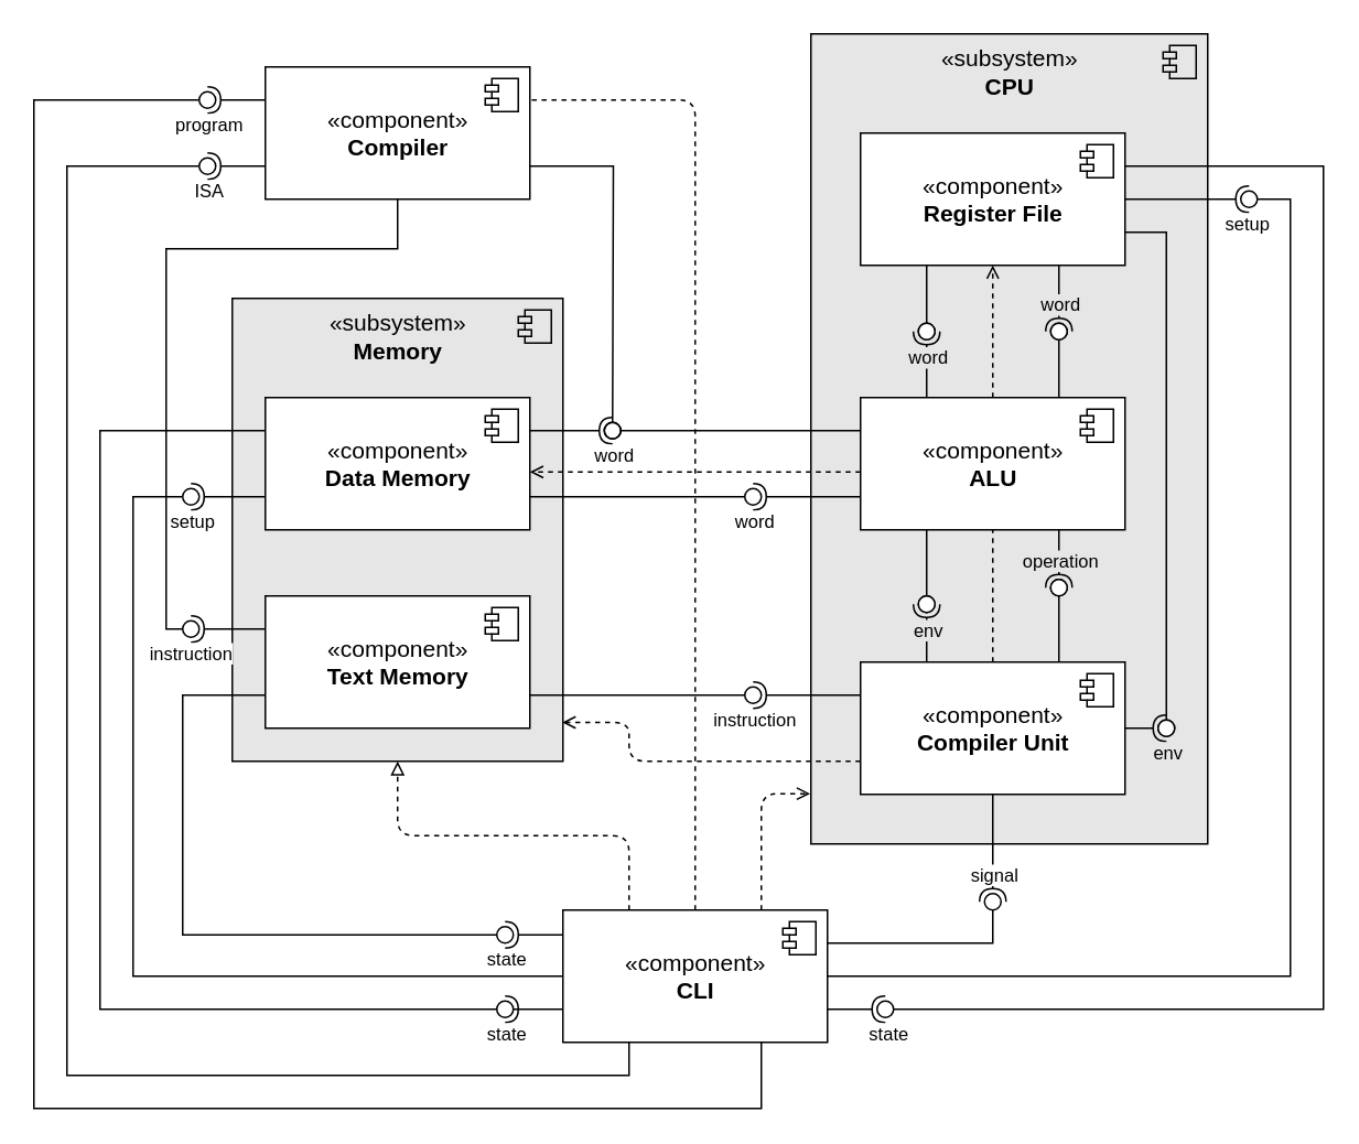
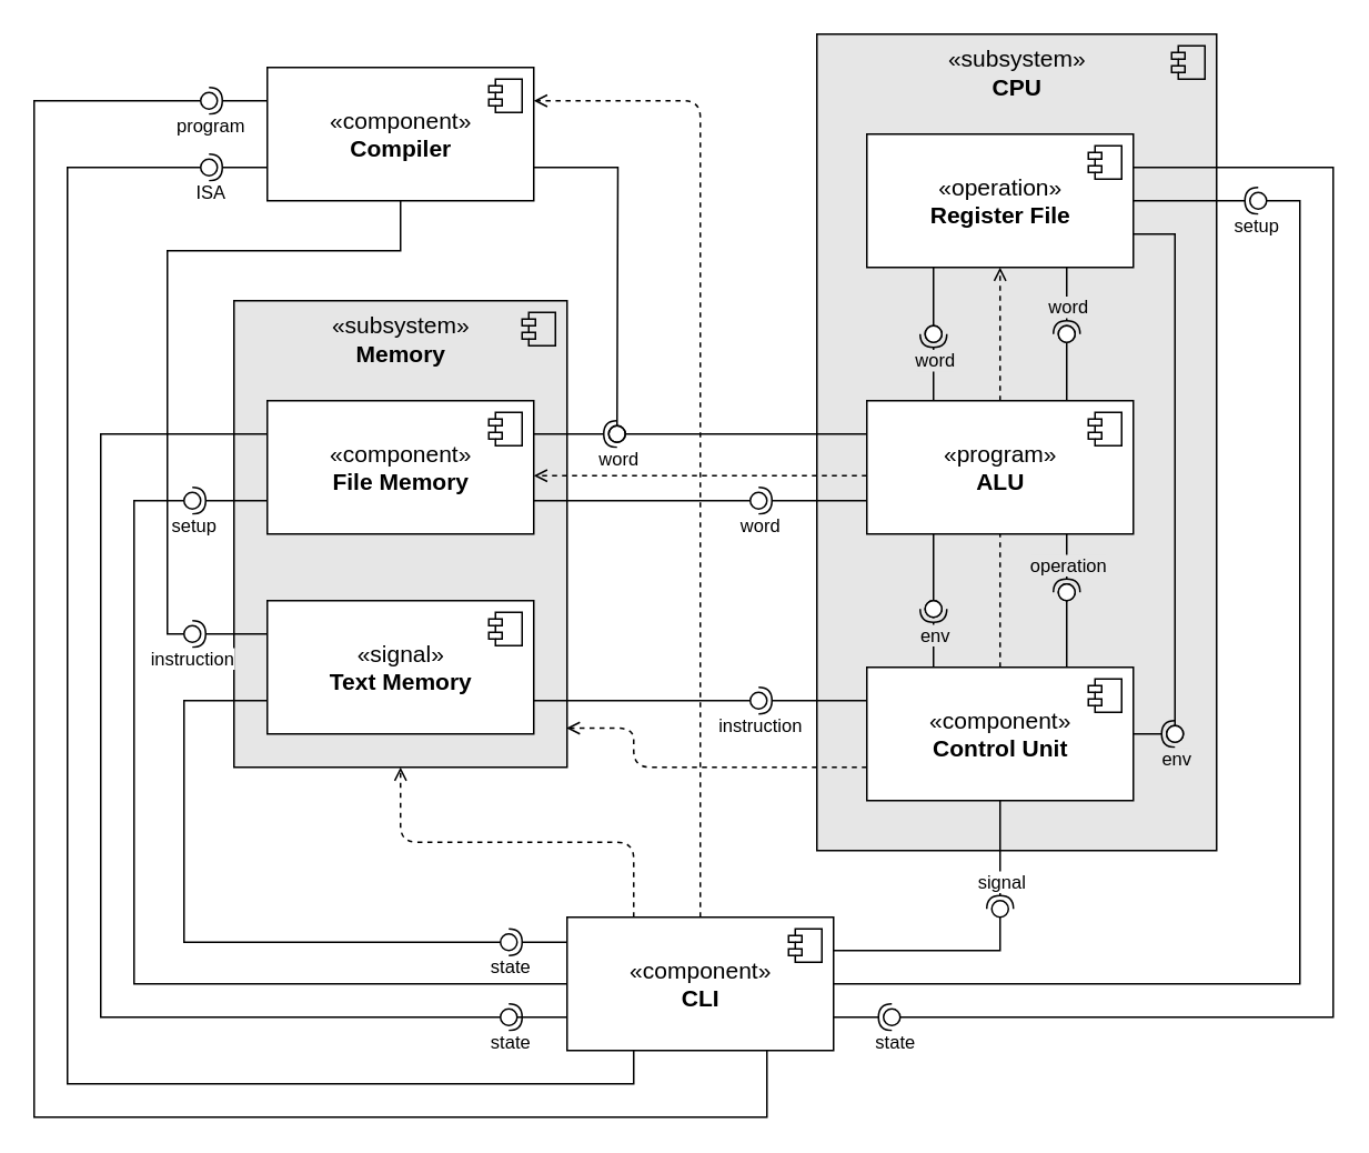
- <mxCell id="90" value="" style="endArrow=none;html=1;rounded=1;exitX=0.5;exitY=0;exitDx=0;exitDy=0;entryX=1;entryY=0.25;entryDx=0;entryDy=0;dashed=1;edgeStyle=orthogonalEdgeStyle;endFill=0;curved=0;" parent="1" source="25" target="27" edge="1"><mxGeometry width="50" height="50" relative="1" as="geometry"><mxPoint x="499" y="369" as="sourcePoint" /><mxPoint x="351" y="368" as="targetPoint" /><Array as="points"><mxPoint x="420" y="60" /></Array></mxGeometry></mxCell>
+ <mxCell id="90" value="" style="endArrow=open;html=1;rounded=1;exitX=0.5;exitY=0;exitDx=0;exitDy=0;entryX=1;entryY=0.25;entryDx=0;entryDy=0;dashed=1;edgeStyle=orthogonalEdgeStyle;endFill=0;curved=0;" parent="1" source="25" target="27" edge="1"><mxGeometry width="50" height="50" relative="1" as="geometry"><mxPoint x="499" y="369" as="sourcePoint" /><mxPoint x="351" y="368" as="targetPoint" /><Array as="points"><mxPoint x="420" y="60" /></Array></mxGeometry></mxCell>
- <mxCell id="20" value="«component»&lt;br style=&quot;font-size: 14px;&quot;&gt;&lt;b style=&quot;font-size: 14px;&quot;&gt;Register File&lt;/b&gt;" style="html=1;dropTarget=0;fontSize=14;" parent="1" vertex="1"><mxGeometry x="520" y="80" width="160" height="80" as="geometry" /></mxCell>
+ <mxCell id="20" value="«operation»&lt;br style=&quot;font-size: 14px;&quot;&gt;&lt;b style=&quot;font-size: 14px;&quot;&gt;Register File&lt;/b&gt;" style="html=1;dropTarget=0;fontSize=14;" parent="1" vertex="1"><mxGeometry x="520" y="80" width="160" height="80" as="geometry" /></mxCell>
- <mxCell id="14" value="«component»&lt;br style=&quot;font-size: 14px;&quot;&gt;&lt;b style=&quot;font-size: 14px;&quot;&gt;Data Memory&lt;/b&gt;" style="html=1;dropTarget=0;fontSize=14;" parent="1" vertex="1"><mxGeometry x="160" y="240" width="160" height="80" as="geometry" /></mxCell>
+ <mxCell id="14" value="«component»&lt;br style=&quot;font-size: 14px;&quot;&gt;&lt;b style=&quot;font-size: 14px;&quot;&gt;File Memory&lt;/b&gt;" style="html=1;dropTarget=0;fontSize=14;" parent="1" vertex="1"><mxGeometry x="160" y="240" width="160" height="80" as="geometry" /></mxCell>
- <mxCell id="16" value="«component»&lt;br style=&quot;font-size: 14px;&quot;&gt;&lt;b style=&quot;font-size: 14px;&quot;&gt;ALU&lt;/b&gt;" style="html=1;dropTarget=0;fontSize=14;" parent="1" vertex="1"><mxGeometry x="520" y="240" width="160" height="80" as="geometry" /></mxCell>
+ <mxCell id="16" value="«program»&lt;br style=&quot;font-size: 14px;&quot;&gt;&lt;b style=&quot;font-size: 14px;&quot;&gt;ALU&lt;/b&gt;" style="html=1;dropTarget=0;fontSize=14;" parent="1" vertex="1"><mxGeometry x="520" y="240" width="160" height="80" as="geometry" /></mxCell>
- <mxCell id="12" value="«component»&lt;br style=&quot;font-size: 14px;&quot;&gt;&lt;b style=&quot;font-size: 14px;&quot;&gt;Text Memory&lt;/b&gt;" style="html=1;dropTarget=0;fontSize=14;" parent="1" vertex="1"><mxGeometry x="160" y="360" width="160" height="80" as="geometry" /></mxCell>
+ <mxCell id="12" value="«signal»&lt;br style=&quot;font-size: 14px;&quot;&gt;&lt;b style=&quot;font-size: 14px;&quot;&gt;Text Memory&lt;/b&gt;" style="html=1;dropTarget=0;fontSize=14;" parent="1" vertex="1"><mxGeometry x="160" y="360" width="160" height="80" as="geometry" /></mxCell>
- <mxCell id="18" value="«component»&lt;br style=&quot;font-size: 14px;&quot;&gt;&lt;b style=&quot;font-size: 14px;&quot;&gt;Compiler Unit&lt;/b&gt;" style="html=1;dropTarget=0;fontSize=14;" parent="1" vertex="1"><mxGeometry x="520" y="400" width="160" height="80" as="geometry" /></mxCell>
+ <mxCell id="18" value="«component»&lt;br style=&quot;font-size: 14px;&quot;&gt;&lt;b style=&quot;font-size: 14px;&quot;&gt;Control Unit&lt;/b&gt;" style="html=1;dropTarget=0;fontSize=14;" parent="1" vertex="1"><mxGeometry x="520" y="400" width="160" height="80" as="geometry" /></mxCell>
- <mxCell id="88" value="" style="endArrow=block;html=1;rounded=1;exitX=0.25;exitY=0;exitDx=0;exitDy=0;entryX=0.5;entryY=1;entryDx=0;entryDy=0;dashed=1;edgeStyle=orthogonalEdgeStyle;endFill=0;curved=0;" parent="1" source="25" target="2" edge="1"><mxGeometry width="50" height="50" relative="1" as="geometry"><mxPoint x="470" y="560" as="sourcePoint" /><mxPoint x="500" y="490" as="targetPoint" /></mxGeometry></mxCell>
+ <mxCell id="88" value="" style="endArrow=open;html=1;rounded=1;exitX=0.25;exitY=0;exitDx=0;exitDy=0;entryX=0.5;entryY=1;entryDx=0;entryDy=0;dashed=1;edgeStyle=orthogonalEdgeStyle;endFill=0;curved=0;" parent="1" source="25" target="2" edge="1"><mxGeometry width="50" height="50" relative="1" as="geometry"><mxPoint x="470" y="560" as="sourcePoint" /><mxPoint x="500" y="490" as="targetPoint" /></mxGeometry></mxCell>
- <mxCell id="87" value="" style="endArrow=open;html=1;rounded=1;exitX=0.75;exitY=0;exitDx=0;exitDy=0;entryX=-0.002;entryY=0.938;entryDx=0;entryDy=0;dashed=1;edgeStyle=orthogonalEdgeStyle;endFill=0;entryPerimeter=0;curved=0;" parent="1" source="25" target="5" edge="1"><mxGeometry width="50" height="50" relative="1" as="geometry"><mxPoint x="840" y="470" as="sourcePoint" /><mxPoint x="850" y="530" as="targetPoint" /></mxGeometry></mxCell>
